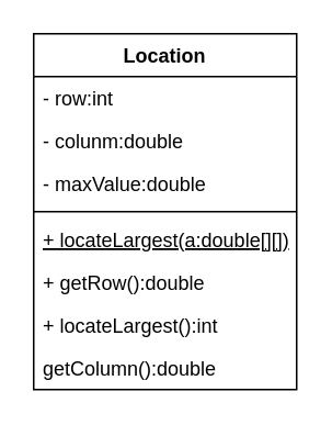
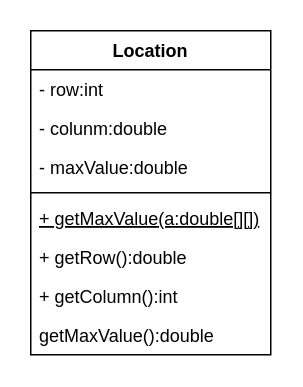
- <mxCell id="7" value="+ locateLargest(a:double[][])" style="text;strokeColor=none;fillColor=none;align=left;verticalAlign=top;spacingLeft=4;spacingRight=4;overflow=hidden;rotatable=0;points=[[0,0.5],[1,0.5]];portConstraint=eastwest;fontStyle=4" vertex="1" parent="2"><mxGeometry y="112" width="160" height="26" as="geometry" /></mxCell>
+ <mxCell id="7" value="+ getMaxValue(a:double[][])" style="text;strokeColor=none;fillColor=none;align=left;verticalAlign=top;spacingLeft=4;spacingRight=4;overflow=hidden;rotatable=0;points=[[0,0.5],[1,0.5]];portConstraint=eastwest;fontStyle=4" vertex="1" parent="2"><mxGeometry y="112" width="160" height="26" as="geometry" /></mxCell>
- <mxCell id="9" value="+ locateLargest():int" style="text;strokeColor=none;fillColor=none;align=left;verticalAlign=top;spacingLeft=4;spacingRight=4;overflow=hidden;rotatable=0;points=[[0,0.5],[1,0.5]];portConstraint=eastwest;fontStyle=0" vertex="1" parent="2"><mxGeometry y="164" width="160" height="26" as="geometry" /></mxCell>
+ <mxCell id="9" value="+ getColumn():int" style="text;strokeColor=none;fillColor=none;align=left;verticalAlign=top;spacingLeft=4;spacingRight=4;overflow=hidden;rotatable=0;points=[[0,0.5],[1,0.5]];portConstraint=eastwest;fontStyle=0" vertex="1" parent="2"><mxGeometry y="164" width="160" height="26" as="geometry" /></mxCell>
- <mxCell id="10" value="getColumn():double" style="text;strokeColor=none;fillColor=none;align=left;verticalAlign=top;spacingLeft=4;spacingRight=4;overflow=hidden;rotatable=0;points=[[0,0.5],[1,0.5]];portConstraint=eastwest;fontStyle=0" vertex="1" parent="2"><mxGeometry y="190" width="160" height="26" as="geometry" /></mxCell>
+ <mxCell id="10" value="getMaxValue():double" style="text;strokeColor=none;fillColor=none;align=left;verticalAlign=top;spacingLeft=4;spacingRight=4;overflow=hidden;rotatable=0;points=[[0,0.5],[1,0.5]];portConstraint=eastwest;fontStyle=0" vertex="1" parent="2"><mxGeometry y="190" width="160" height="26" as="geometry" /></mxCell>
